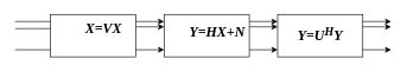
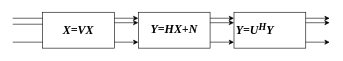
- <mxCell id="3" value="&lt;h2&gt;&lt;font style=&quot;font-size: 20px&quot;&gt;X=VX&lt;/font&gt;&lt;/h2&gt;" style="text;html=1;strokeColor=none;fillColor=none;align=center;verticalAlign=middle;whiteSpace=wrap;rounded=0;fontFamily=Times New Roman;fontStyle=3;fontSize=12;" vertex="1" parent="1"><mxGeometry x="110" y="27.5" width="70" height="25" as="geometry" /></mxCell>
+ <mxCell id="3" value="&lt;h2&gt;&lt;font style=&quot;font-size: 20px&quot;&gt;X=VX&lt;/font&gt;&lt;/h2&gt;" style="text;html=1;strokeColor=none;fillColor=none;align=center;verticalAlign=middle;whiteSpace=wrap;rounded=0;fontFamily=Times New Roman;fontStyle=3;fontSize=12;" vertex="1" parent="1"><mxGeometry x="95" y="37.5" width="70" height="25" as="geometry" /></mxCell>
- <mxCell id="8" value="&lt;i&gt;&lt;b&gt;Y=HX+N&lt;/b&gt;&lt;/i&gt;" style="text;html=1;strokeColor=none;fillColor=none;align=center;verticalAlign=middle;whiteSpace=wrap;rounded=0;fontFamily=Times New Roman;fontSize=20;" vertex="1" parent="1"><mxGeometry x="275" y="27.5" width="60" height="30" as="geometry" /></mxCell>
+ <mxCell id="8" value="&lt;i&gt;&lt;b&gt;Y=HX+N&lt;/b&gt;&lt;/i&gt;" style="text;html=1;strokeColor=none;fillColor=none;align=center;verticalAlign=middle;whiteSpace=wrap;rounded=0;fontFamily=Times New Roman;fontSize=20;" vertex="1" parent="1"><mxGeometry x="260" y="32.5" width="60" height="30" as="geometry" /></mxCell>
- <mxCell id="13" value="&lt;i&gt;&lt;b&gt;Y=U&lt;sup&gt;H&lt;/sup&gt;Y&lt;/b&gt;&lt;/i&gt;" style="text;html=1;strokeColor=none;fillColor=none;align=center;verticalAlign=middle;whiteSpace=wrap;rounded=0;fontFamily=Times New Roman;fontSize=20;" vertex="1" parent="1"><mxGeometry x="420" y="32.5" width="60" height="30" as="geometry" /></mxCell>
+ <mxCell id="13" value="&lt;i&gt;&lt;b&gt;Y=U&lt;sup&gt;H&lt;/sup&gt;Y&lt;/b&gt;&lt;/i&gt;" style="text;html=1;strokeColor=none;fillColor=none;align=center;verticalAlign=middle;whiteSpace=wrap;rounded=0;fontFamily=Times New Roman;fontSize=20;" vertex="1" parent="1"><mxGeometry x="395" y="32.5" width="60" height="30" as="geometry" /></mxCell>
